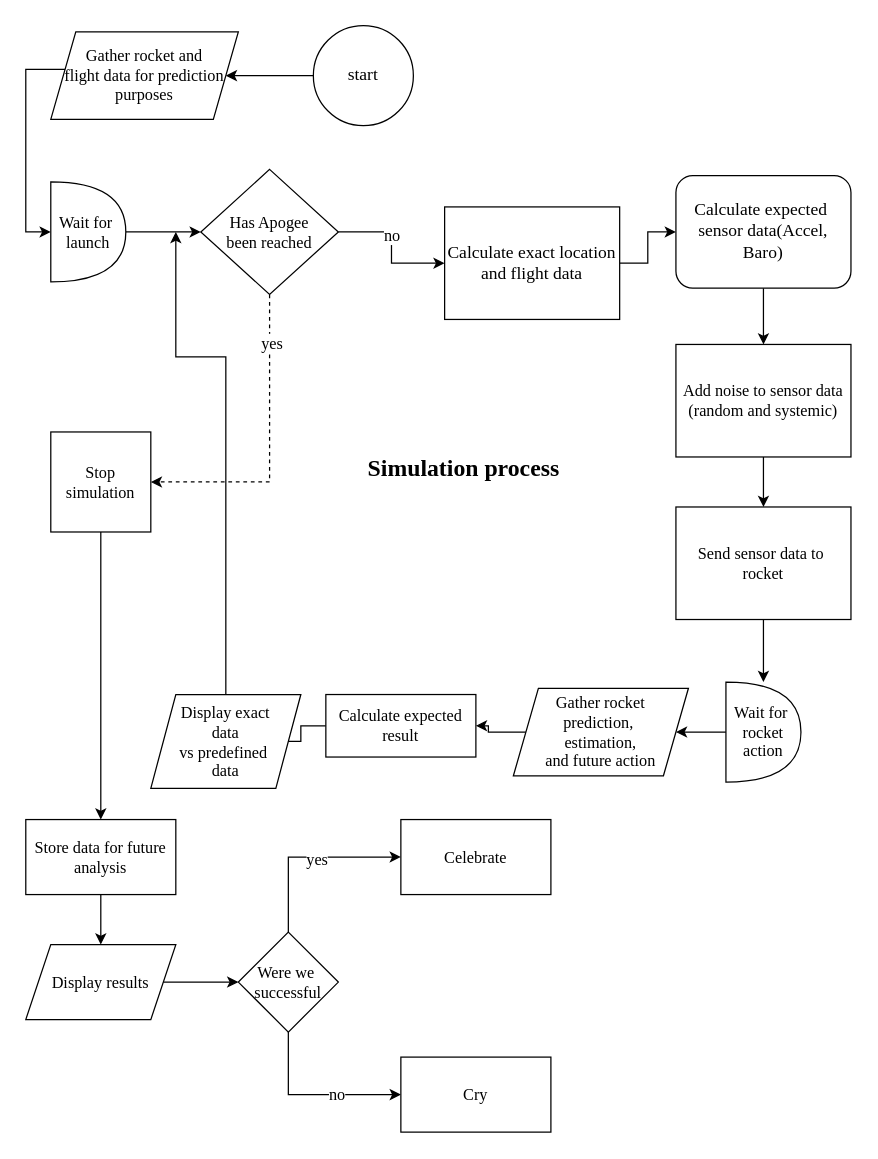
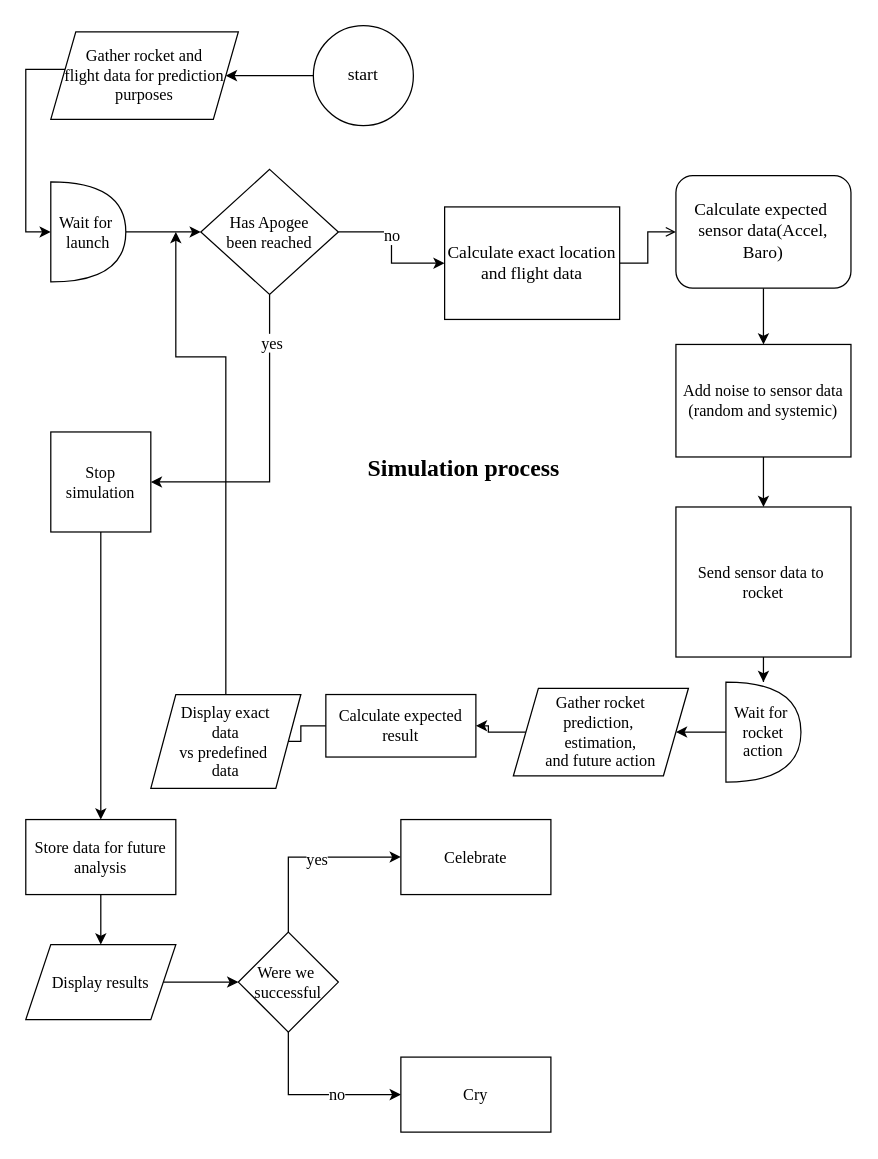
- <mxCell id="13" value="" style="edgeStyle=orthogonalEdgeStyle;rounded=0;orthogonalLoop=1;jettySize=auto;html=1;fontFamily=Times New Roman;fontSize=13;" edge="1" parent="1" source="14" target="16"><mxGeometry relative="1" as="geometry" /></mxCell>
+ <mxCell id="13" value="" style="edgeStyle=orthogonalEdgeStyle;rounded=0;orthogonalLoop=1;jettySize=auto;html=1;fontFamily=Times New Roman;fontSize=13;endArrow=open;" edge="1" parent="1" source="14" target="16"><mxGeometry relative="1" as="geometry" /></mxCell>
- <mxCell id="10" style="edgeStyle=orthogonalEdgeStyle;rounded=0;orthogonalLoop=1;jettySize=auto;html=1;entryX=1;entryY=0.5;entryDx=0;entryDy=0;fontFamily=Times New Roman;fontSize=13;dashed=1;" edge="1" parent="1" source="12" target="30"><mxGeometry relative="1" as="geometry"><Array as="points"><mxPoint x="215" y="385" /></Array></mxGeometry></mxCell>
+ <mxCell id="10" style="edgeStyle=orthogonalEdgeStyle;rounded=0;orthogonalLoop=1;jettySize=auto;html=1;entryX=1;entryY=0.5;entryDx=0;entryDy=0;fontFamily=Times New Roman;fontSize=13;" edge="1" parent="1" source="12" target="30"><mxGeometry relative="1" as="geometry"><Array as="points"><mxPoint x="215" y="385" /></Array></mxGeometry></mxCell>
- <mxCell id="20" value="Send sensor data to&amp;nbsp;&lt;br&gt;rocket" style="rounded=0;whiteSpace=wrap;html=1;fontFamily=Times New Roman;fontSize=13;" vertex="1" parent="1"><mxGeometry x="540" y="405" width="140" height="90" as="geometry" /></mxCell>
+ <mxCell id="20" value="Send sensor data to&amp;nbsp;&lt;br&gt;rocket" style="rounded=0;whiteSpace=wrap;html=1;fontFamily=Times New Roman;fontSize=13;" vertex="1" parent="1"><mxGeometry x="540" y="405" width="140" height="120" as="geometry" /></mxCell>
